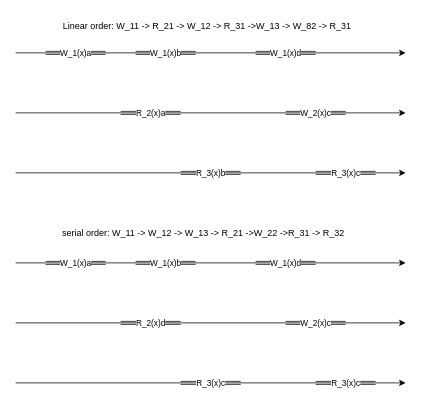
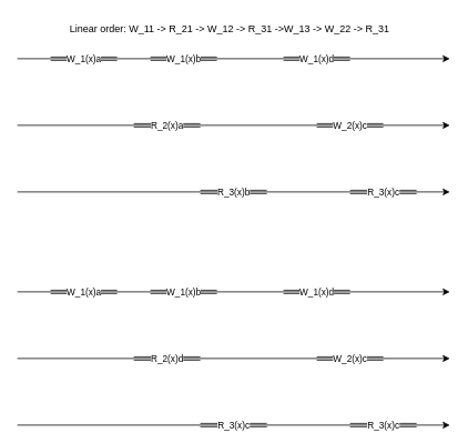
- <mxCell id="22" value="Linear order: W_11 -&amp;gt; R_21 -&amp;gt; W_12 -&amp;gt; R_31 -&amp;gt;W_13 -&amp;gt; W_82 -&amp;gt; R_31" style="text;html=1;align=center;verticalAlign=middle;resizable=0;points=[];autosize=1;strokeColor=none;fillColor=none;" vertex="1" parent="1"><mxGeometry x="70" y="20" width="410" height="30" as="geometry" /></mxCell>
+ <mxCell id="22" value="Linear order: W_11 -&amp;gt; R_21 -&amp;gt; W_12 -&amp;gt; R_31 -&amp;gt;W_13 -&amp;gt; W_22 -&amp;gt; R_31" style="text;html=1;align=center;verticalAlign=middle;resizable=0;points=[];autosize=1;strokeColor=none;fillColor=none;" vertex="1" parent="1"><mxGeometry x="70" y="20" width="410" height="30" as="geometry" /></mxCell>
- <mxCell id="23" value="serial order: W_11 -&amp;gt; W_12 -&amp;gt; W_13 -&amp;gt; R_21 -&amp;gt;W_22 -&amp;gt;R_31 -&amp;gt; R_32" style="text;html=1;align=center;verticalAlign=middle;resizable=0;points=[];autosize=1;strokeColor=none;fillColor=none;" vertex="1" parent="1"><mxGeometry x="70" y="295" width="400" height="30" as="geometry" /></mxCell>
